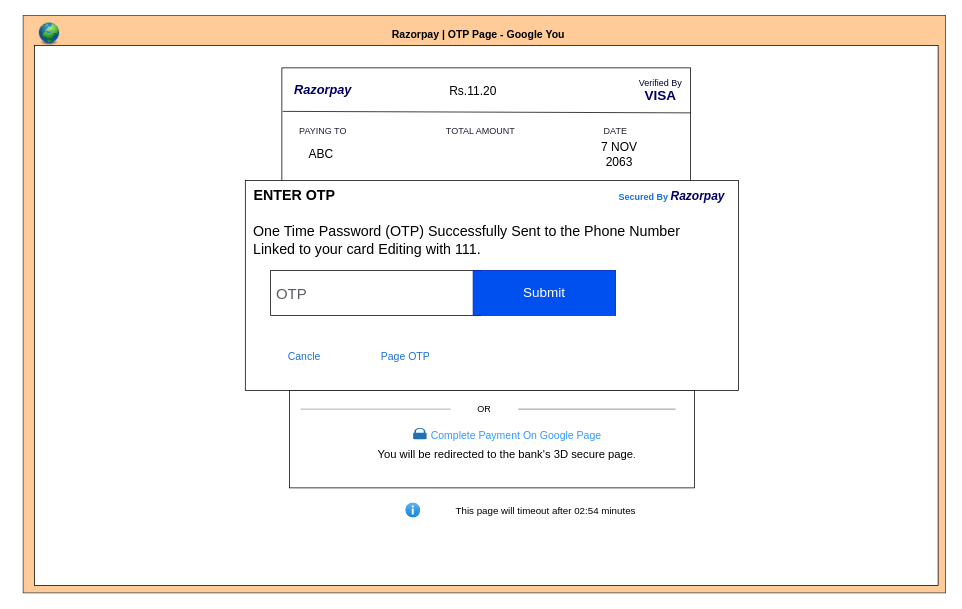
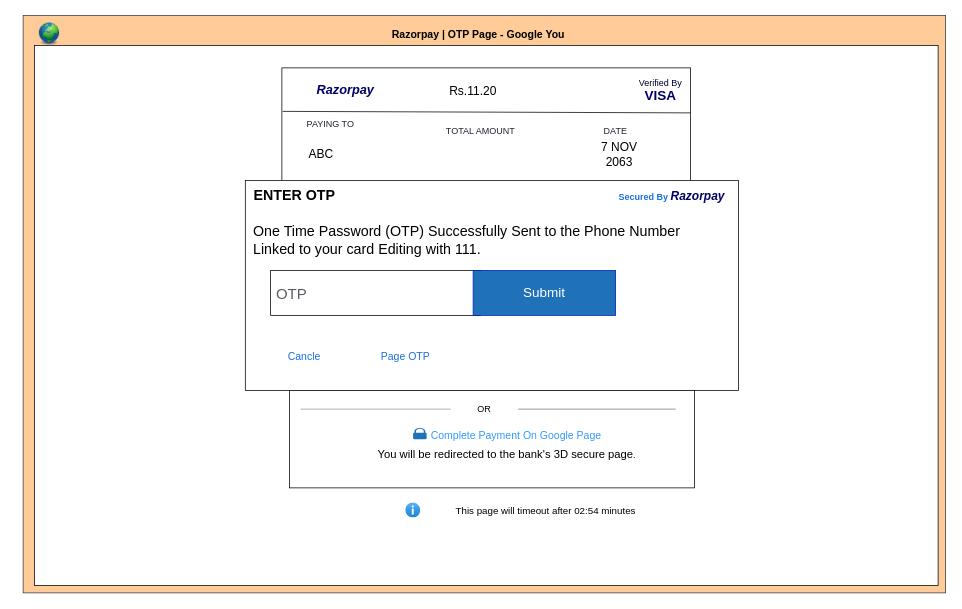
- <mxCell id="8" value="&lt;font color=&quot;#000066&quot;&gt;&lt;i&gt;&lt;b&gt;&lt;font style=&quot;font-size: 17px;&quot;&gt;Razorpay&lt;/font&gt;&lt;/b&gt;&lt;/i&gt;&lt;/font&gt;" style="text;html=1;strokeColor=none;fillColor=none;align=center;verticalAlign=middle;whiteSpace=wrap;rounded=0;" vertex="1" parent="1"><mxGeometry x="390" y="100" width="80" height="40" as="geometry" /></mxCell>
+ <mxCell id="8" value="&lt;font color=&quot;#000066&quot;&gt;&lt;i&gt;&lt;b&gt;&lt;font style=&quot;font-size: 17px;&quot;&gt;Razorpay&lt;/font&gt;&lt;/b&gt;&lt;/i&gt;&lt;/font&gt;" style="text;html=1;strokeColor=none;fillColor=none;align=center;verticalAlign=middle;whiteSpace=wrap;rounded=0;" vertex="1" parent="1"><mxGeometry x="420" y="100" width="80" height="40" as="geometry" /></mxCell>
- <mxCell id="11" value="&lt;font color=&quot;#241f31&quot;&gt;PAYING TO&lt;/font&gt;" style="text;html=1;strokeColor=none;fillColor=none;align=center;verticalAlign=middle;whiteSpace=wrap;rounded=0;" vertex="1" parent="1"><mxGeometry x="390" y="160" width="80" height="30" as="geometry" /></mxCell>
+ <mxCell id="11" value="&lt;font color=&quot;#241f31&quot;&gt;PAYING TO&lt;/font&gt;" style="text;html=1;strokeColor=none;fillColor=none;align=center;verticalAlign=middle;whiteSpace=wrap;rounded=0;" vertex="1" parent="1"><mxGeometry x="400" y="150" width="80" height="30" as="geometry" /></mxCell>
- <mxCell id="21" value="&lt;font style=&quot;font-size: 18px;&quot;&gt;Submit&lt;/font&gt;" style="rounded=0;whiteSpace=wrap;html=1;fillColor=#0050ef;fontColor=#ffffff;strokeColor=#001DBC;" vertex="1" parent="1"><mxGeometry x="630" y="360" width="190" height="60" as="geometry" /></mxCell>
+ <mxCell id="21" value="&lt;font style=&quot;font-size: 18px;&quot;&gt;Submit&lt;/font&gt;" style="rounded=0;whiteSpace=wrap;html=1;fillColor=#2072b8;fontColor=#ffffff;strokeColor=#001DBC;" vertex="1" parent="1"><mxGeometry x="630" y="360" width="190" height="60" as="geometry" /></mxCell>
